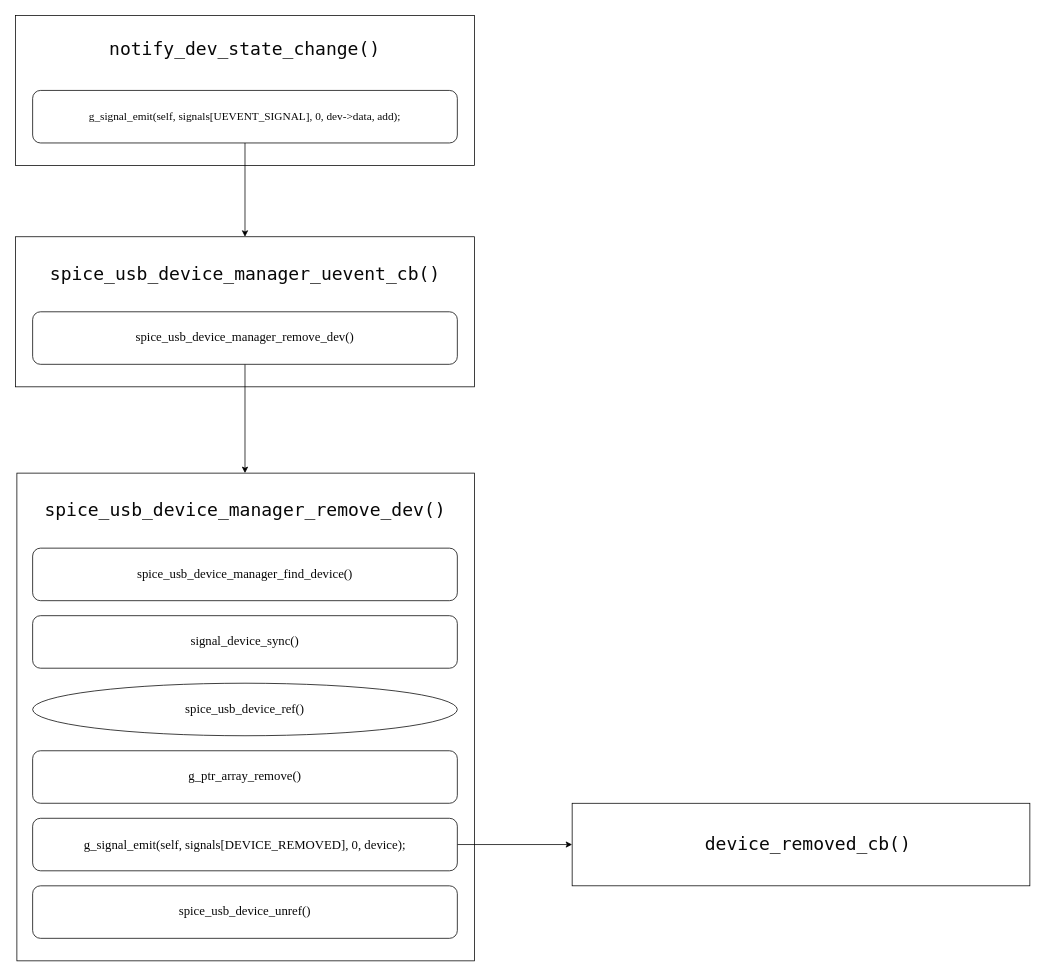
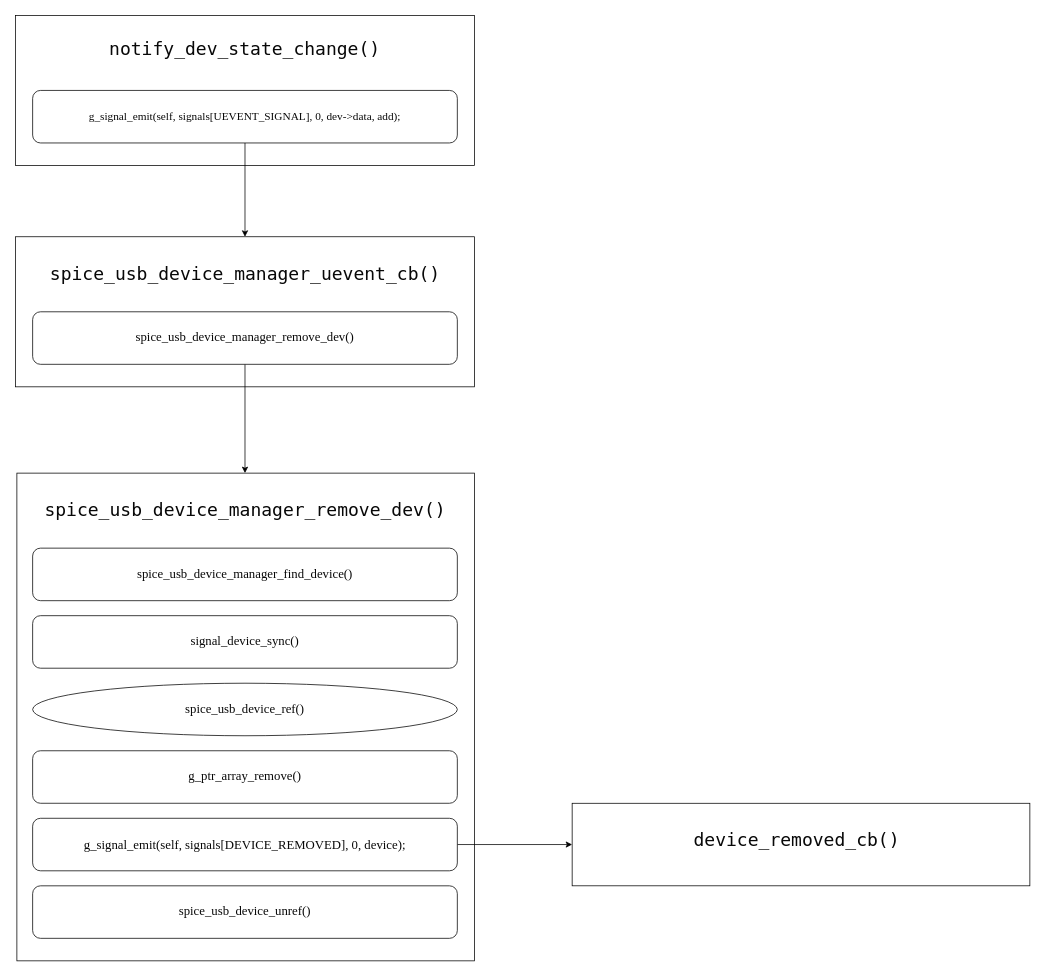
- <mxCell id="20" value="&lt;pre style=&quot;background-color: rgb(255, 255, 255); color: rgb(8, 8, 8); font-family: &amp;quot;JetBrains Mono&amp;quot;, monospace;&quot;&gt;&lt;font style=&quot;font-size: 24px;&quot;&gt;device_removed_cb()&lt;/font&gt;&lt;/pre&gt;" style="text;html=1;strokeColor=none;fillColor=none;align=center;verticalAlign=middle;whiteSpace=wrap;rounded=0;" vertex="1" parent="1"><mxGeometry x="821.5" y="1110" width="509" height="30" as="geometry" /></mxCell>
+ <mxCell id="20" value="&lt;pre style=&quot;background-color: rgb(255, 255, 255); color: rgb(8, 8, 8); font-family: &amp;quot;JetBrains Mono&amp;quot;, monospace;&quot;&gt;&lt;font style=&quot;font-size: 24px;&quot;&gt;device_removed_cb()&lt;/font&gt;&lt;/pre&gt;" style="text;html=1;strokeColor=none;fillColor=none;align=center;verticalAlign=middle;whiteSpace=wrap;rounded=0;" vertex="1" parent="1"><mxGeometry x="806.5" y="1105" width="509" height="30" as="geometry" /></mxCell>
